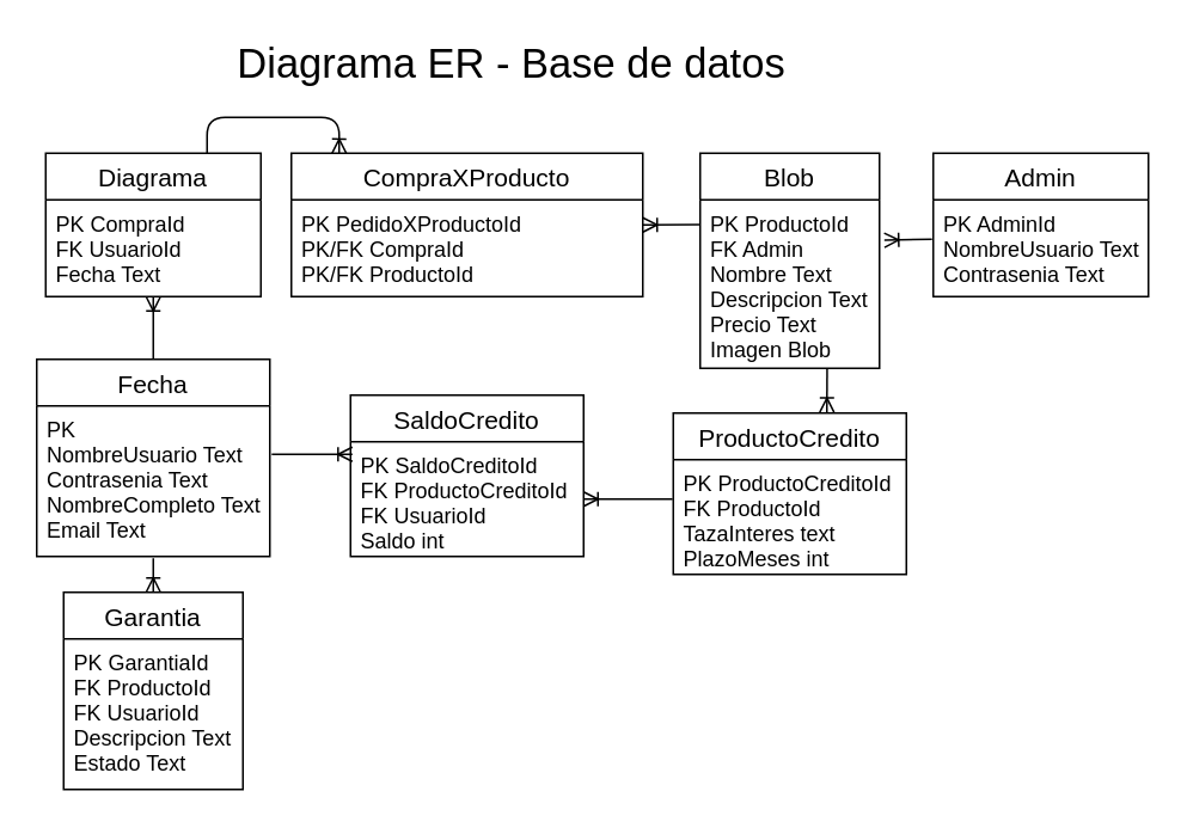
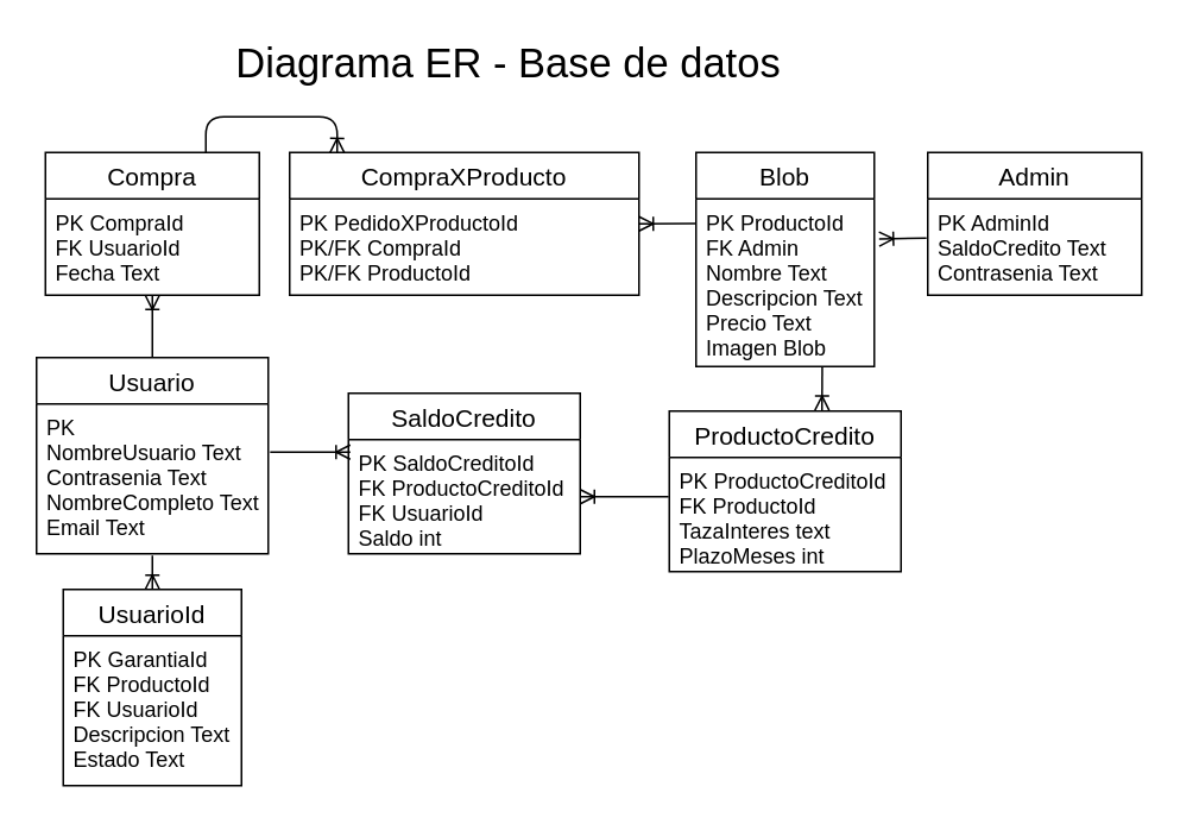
- <mxCell id="13" value="Diagrama" style="swimlane;fontStyle=0;childLayout=stackLayout;horizontal=1;startSize=26;horizontalStack=0;resizeParent=1;resizeParentMax=0;resizeLast=0;collapsible=1;marginBottom=0;align=center;fontSize=14;" parent="1" vertex="1"><mxGeometry x="25" y="85" width="120" height="80" as="geometry" /></mxCell>
+ <mxCell id="13" value="Compra" style="swimlane;fontStyle=0;childLayout=stackLayout;horizontal=1;startSize=26;horizontalStack=0;resizeParent=1;resizeParentMax=0;resizeLast=0;collapsible=1;marginBottom=0;align=center;fontSize=14;" parent="1" vertex="1"><mxGeometry x="25" y="85" width="120" height="80" as="geometry" /></mxCell>
- <mxCell id="24" value="PK AdminId&#10;NombreUsuario Text&#10;Contrasenia Text" style="text;strokeColor=none;fillColor=none;spacingLeft=4;spacingRight=4;overflow=hidden;rotatable=0;points=[[0,0.5],[1,0.5]];portConstraint=eastwest;fontSize=12;" parent="23" vertex="1"><mxGeometry y="26" width="120" height="54" as="geometry" /></mxCell>
+ <mxCell id="24" value="PK AdminId&#10;SaldoCredito Text&#10;Contrasenia Text" style="text;strokeColor=none;fillColor=none;spacingLeft=4;spacingRight=4;overflow=hidden;rotatable=0;points=[[0,0.5],[1,0.5]];portConstraint=eastwest;fontSize=12;" parent="23" vertex="1"><mxGeometry y="26" width="120" height="54" as="geometry" /></mxCell>
- <mxCell id="11" value="Fecha" style="swimlane;fontStyle=0;childLayout=stackLayout;horizontal=1;startSize=26;horizontalStack=0;resizeParent=1;resizeParentMax=0;resizeLast=0;collapsible=1;marginBottom=0;align=center;fontSize=14;" parent="1" vertex="1"><mxGeometry x="20" y="200" width="130" height="110" as="geometry" /></mxCell>
+ <mxCell id="11" value="Usuario" style="swimlane;fontStyle=0;childLayout=stackLayout;horizontal=1;startSize=26;horizontalStack=0;resizeParent=1;resizeParentMax=0;resizeLast=0;collapsible=1;marginBottom=0;align=center;fontSize=14;" parent="1" vertex="1"><mxGeometry x="20" y="200" width="130" height="110" as="geometry" /></mxCell>
- <mxCell id="25" value="Garantia" style="swimlane;fontStyle=0;childLayout=stackLayout;horizontal=1;startSize=26;horizontalStack=0;resizeParent=1;resizeParentMax=0;resizeLast=0;collapsible=1;marginBottom=0;align=center;fontSize=14;" parent="1" vertex="1"><mxGeometry x="35" y="330" width="100" height="110" as="geometry" /></mxCell>
+ <mxCell id="25" value="UsuarioId" style="swimlane;fontStyle=0;childLayout=stackLayout;horizontal=1;startSize=26;horizontalStack=0;resizeParent=1;resizeParentMax=0;resizeLast=0;collapsible=1;marginBottom=0;align=center;fontSize=14;" parent="1" vertex="1"><mxGeometry x="35" y="330" width="100" height="110" as="geometry" /></mxCell>
